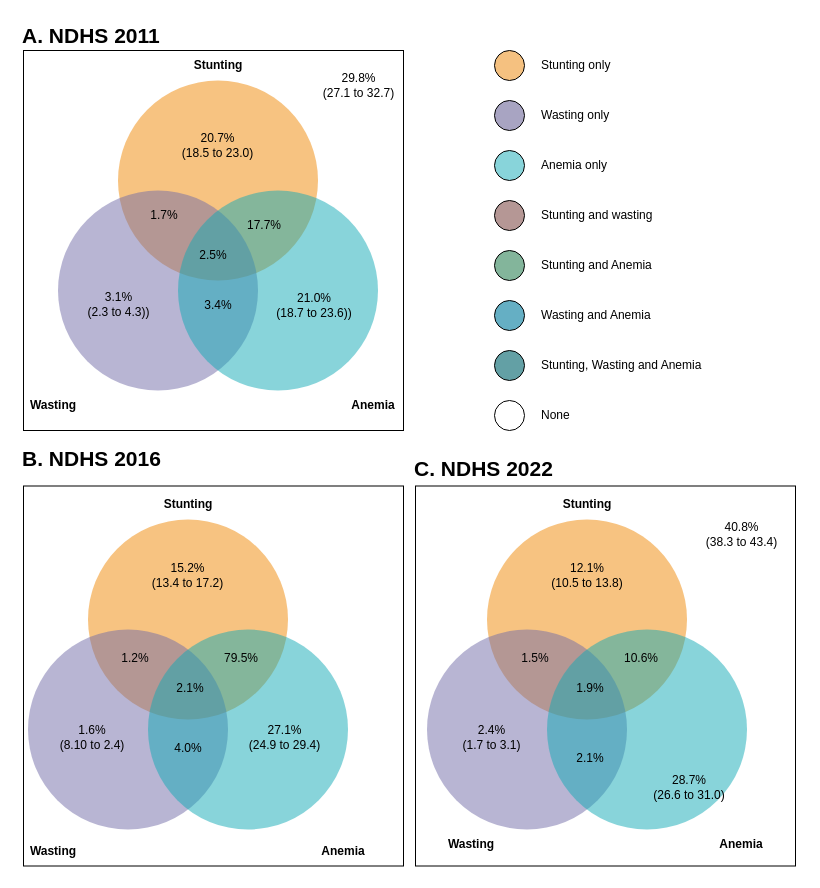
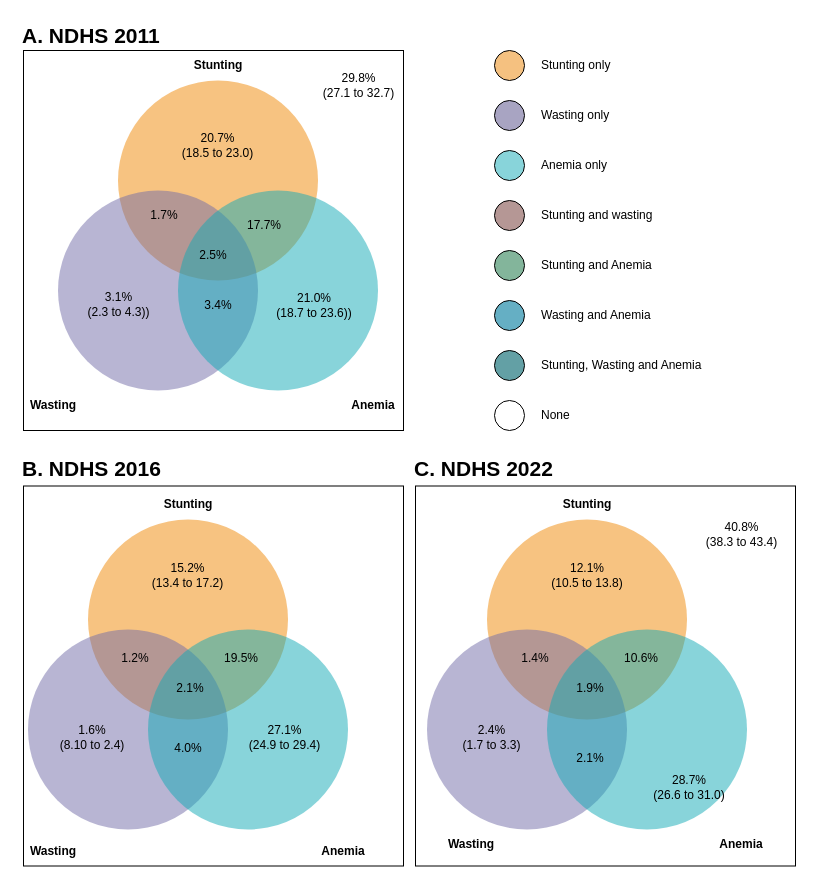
- <mxCell id="50" value="&lt;font style=&quot;font-size: 21px;&quot;&gt;&lt;b&gt;B. NDHS 2016&lt;/b&gt;&lt;/font&gt;" style="text;html=1;align=left;verticalAlign=middle;whiteSpace=wrap;rounded=0;" vertex="1" parent="1"><mxGeometry x="20" y="443" width="330" height="30" as="geometry" /></mxCell>
+ <mxCell id="50" value="&lt;font style=&quot;font-size: 21px;&quot;&gt;&lt;b&gt;B. NDHS 2016&lt;/b&gt;&lt;/font&gt;" style="text;html=1;align=left;verticalAlign=middle;whiteSpace=wrap;rounded=0;" vertex="1" parent="1"><mxGeometry x="20" y="453" width="330" height="30" as="geometry" /></mxCell>
- <mxCell id="28" value="79.5%" style="text;html=1;align=center;verticalAlign=middle;whiteSpace=wrap;rounded=0;" vertex="1" parent="18"><mxGeometry x="188" y="154" width="60" height="30" as="geometry" /></mxCell>
+ <mxCell id="28" value="19.5%" style="text;html=1;align=center;verticalAlign=middle;whiteSpace=wrap;rounded=0;" vertex="1" parent="18"><mxGeometry x="188" y="154" width="60" height="30" as="geometry" /></mxCell>
- <mxCell id="42" value="1.5%" style="text;html=1;align=center;verticalAlign=middle;whiteSpace=wrap;rounded=0;" vertex="1" parent="33"><mxGeometry x="92.5" y="154" width="60" height="30" as="geometry" /></mxCell>
+ <mxCell id="42" value="1.4%" style="text;html=1;align=center;verticalAlign=middle;whiteSpace=wrap;rounded=0;" vertex="1" parent="33"><mxGeometry x="92.5" y="154" width="60" height="30" as="geometry" /></mxCell>
- <mxCell id="45" value="2.4%&lt;div&gt;(1.7 to 3.1)&lt;/div&gt;" style="text;html=1;align=center;verticalAlign=middle;whiteSpace=wrap;rounded=0;" vertex="1" parent="33"><mxGeometry x="40" y="233" width="79" height="30" as="geometry" /></mxCell>
+ <mxCell id="45" value="2.4%&lt;div&gt;(1.7 to 3.3)&lt;/div&gt;" style="text;html=1;align=center;verticalAlign=middle;whiteSpace=wrap;rounded=0;" vertex="1" parent="33"><mxGeometry x="40" y="233" width="79" height="30" as="geometry" /></mxCell>
